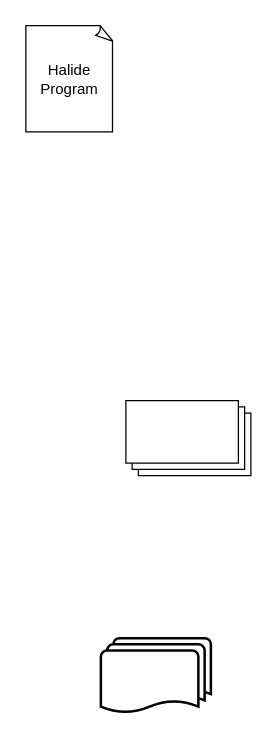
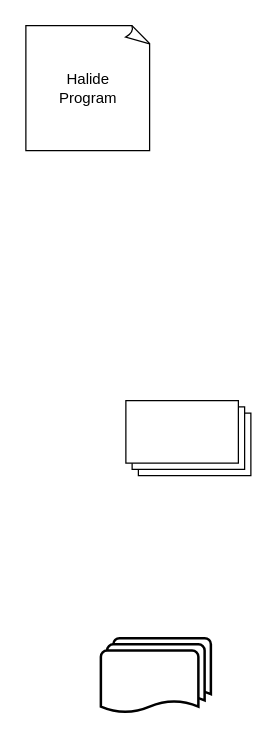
- <mxCell id="4" value="Halide&lt;br&gt;Program" style="whiteSpace=wrap;html=1;shape=mxgraph.basic.document" vertex="1" parent="1"><mxGeometry x="20" y="20" width="70" height="85" as="geometry" /></mxCell>
+ <mxCell id="4" value="Halide&lt;br&gt;Program" style="whiteSpace=wrap;html=1;shape=mxgraph.basic.document" vertex="1" parent="1"><mxGeometry x="20" y="20" width="100" height="100" as="geometry" /></mxCell>
